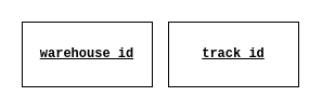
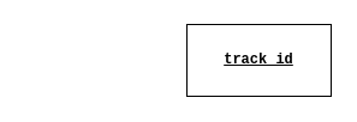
- <mxCell id="2" value="warehouse_id" style="rounded=0;whiteSpace=wrap;html=1;fontFamily=Courier New;fontStyle=5" vertex="1" parent="1"><mxGeometry x="20" y="20" width="120" height="60" as="geometry" /></mxCell>
